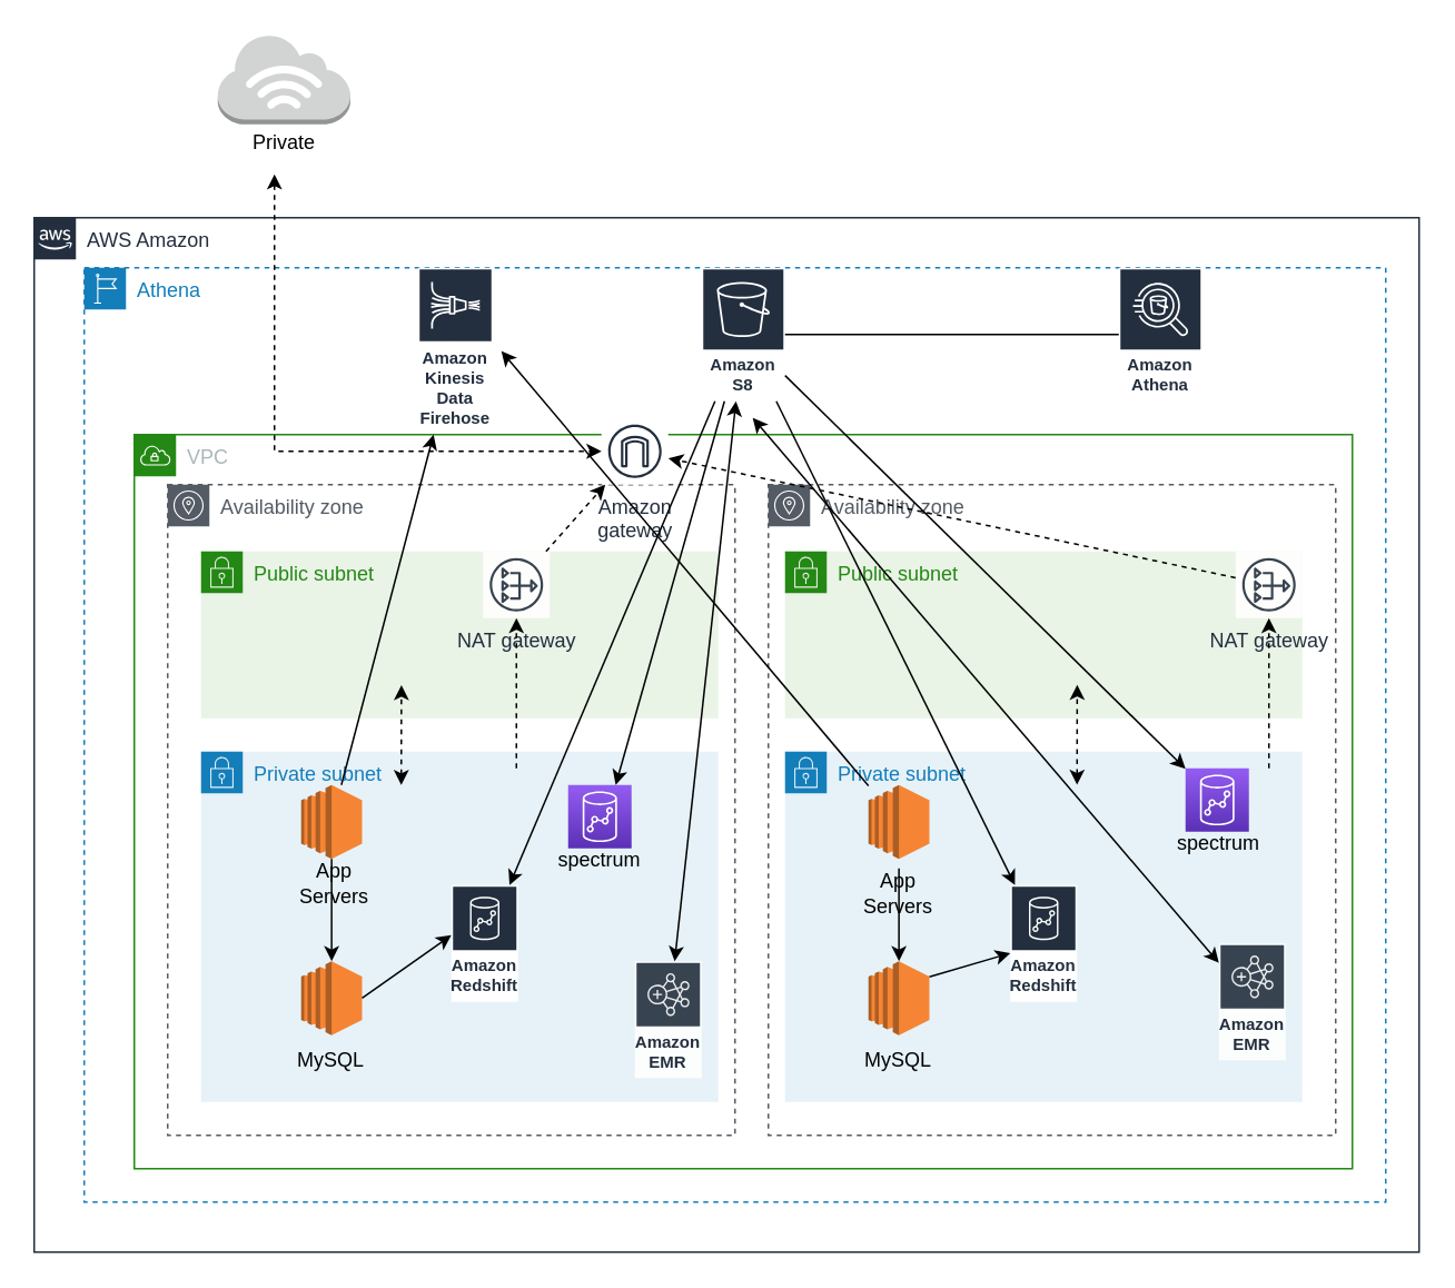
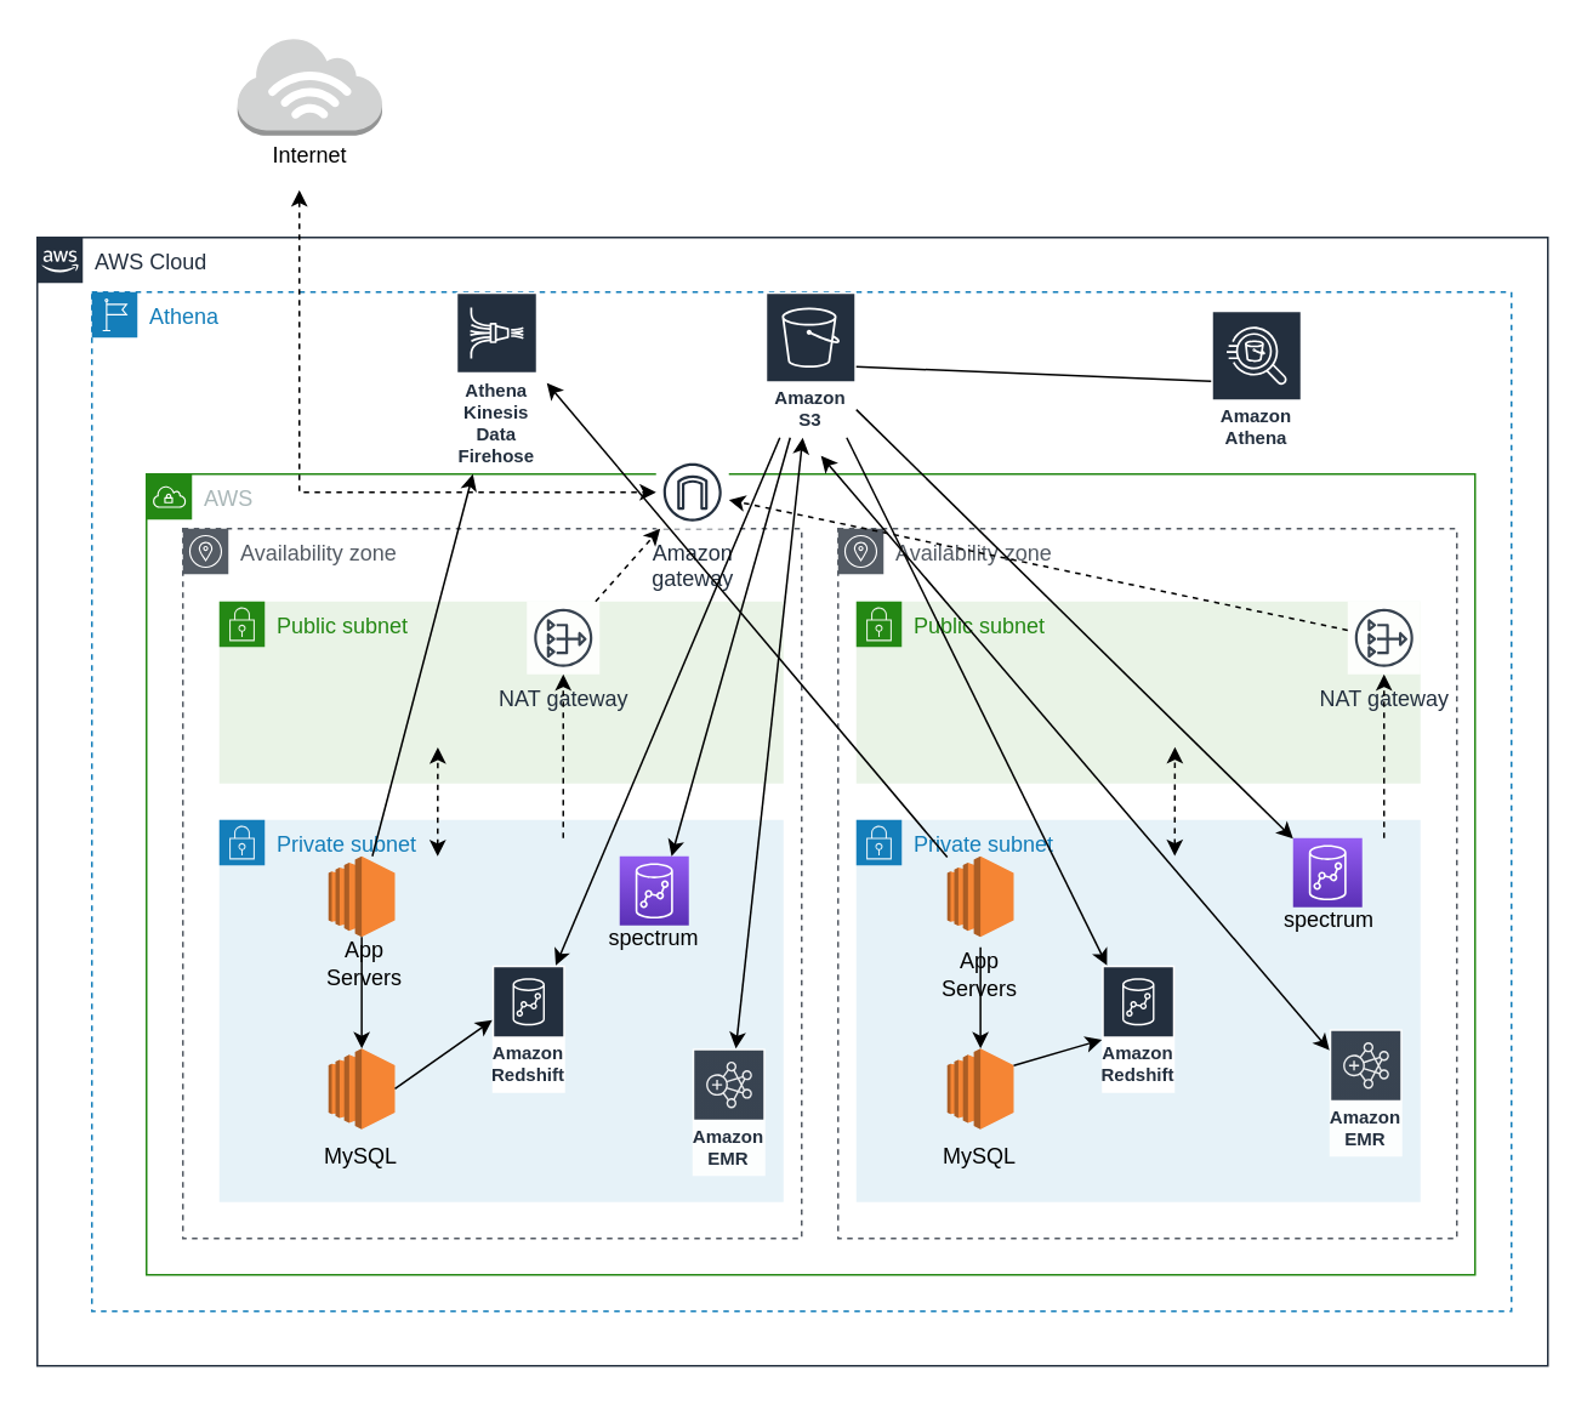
- <mxCell id="51" value="Private" style="text;html=1;strokeColor=none;fillColor=none;align=center;verticalAlign=middle;whiteSpace=wrap;rounded=0;opacity=70;" vertex="1" parent="1"><mxGeometry x="140" y="70" width="60" height="30" as="geometry" /></mxCell>
+ <mxCell id="51" value="Internet" style="text;html=1;strokeColor=none;fillColor=none;align=center;verticalAlign=middle;whiteSpace=wrap;rounded=0;opacity=70;" vertex="1" parent="1"><mxGeometry x="140" y="70" width="60" height="30" as="geometry" /></mxCell>
- <mxCell id="2" value="AWS Amazon" style="points=[[0,0],[0.25,0],[0.5,0],[0.75,0],[1,0],[1,0.25],[1,0.5],[1,0.75],[1,1],[0.75,1],[0.5,1],[0.25,1],[0,1],[0,0.75],[0,0.5],[0,0.25]];outlineConnect=0;gradientColor=none;html=1;whiteSpace=wrap;fontSize=12;fontStyle=0;container=1;pointerEvents=0;collapsible=0;recursiveResize=0;shape=mxgraph.aws4.group;grIcon=mxgraph.aws4.group_aws_cloud_alt;strokeColor=#232F3E;fillColor=none;verticalAlign=top;align=left;spacingLeft=30;fontColor=#232F3E;dashed=0;" vertex="1" parent="1"><mxGeometry x="20" y="130" width="830" height="620" as="geometry" /></mxCell>
+ <mxCell id="2" value="AWS Cloud" style="points=[[0,0],[0.25,0],[0.5,0],[0.75,0],[1,0],[1,0.25],[1,0.5],[1,0.75],[1,1],[0.75,1],[0.5,1],[0.25,1],[0,1],[0,0.75],[0,0.5],[0,0.25]];outlineConnect=0;gradientColor=none;html=1;whiteSpace=wrap;fontSize=12;fontStyle=0;container=1;pointerEvents=0;collapsible=0;recursiveResize=0;shape=mxgraph.aws4.group;grIcon=mxgraph.aws4.group_aws_cloud_alt;strokeColor=#232F3E;fillColor=none;verticalAlign=top;align=left;spacingLeft=30;fontColor=#232F3E;dashed=0;" vertex="1" parent="1"><mxGeometry x="20" y="130" width="830" height="620" as="geometry" /></mxCell>
- <mxCell id="6" value="Amazon Athena" style="sketch=0;outlineConnect=0;fontColor=#232F3E;gradientColor=none;strokeColor=#ffffff;fillColor=#232F3E;dashed=0;verticalLabelPosition=middle;verticalAlign=bottom;align=center;html=1;whiteSpace=wrap;fontSize=10;fontStyle=1;spacing=3;shape=mxgraph.aws4.productIcon;prIcon=mxgraph.aws4.athena;" vertex="1" parent="3"><mxGeometry x="620" width="50" height="80" as="geometry" /></mxCell>
+ <mxCell id="6" value="Amazon Athena" style="sketch=0;outlineConnect=0;fontColor=#232F3E;gradientColor=none;strokeColor=#ffffff;fillColor=#232F3E;dashed=0;verticalLabelPosition=middle;verticalAlign=bottom;align=center;html=1;whiteSpace=wrap;fontSize=10;fontStyle=1;spacing=3;shape=mxgraph.aws4.productIcon;prIcon=mxgraph.aws4.athena;" vertex="1" parent="3"><mxGeometry x="615" y="10" width="50" height="80" as="geometry" /></mxCell>
- <mxCell id="5" value="Amazon S8" style="sketch=0;outlineConnect=0;fontColor=#232F3E;gradientColor=none;strokeColor=#ffffff;fillColor=#232F3E;dashed=0;verticalLabelPosition=middle;verticalAlign=bottom;align=center;html=1;whiteSpace=wrap;fontSize=10;fontStyle=1;spacing=3;shape=mxgraph.aws4.productIcon;prIcon=mxgraph.aws4.s3;" vertex="1" parent="3"><mxGeometry x="370" width="50" height="80" as="geometry" /></mxCell>
+ <mxCell id="5" value="Amazon S3" style="sketch=0;outlineConnect=0;fontColor=#232F3E;gradientColor=none;strokeColor=#ffffff;fillColor=#232F3E;dashed=0;verticalLabelPosition=middle;verticalAlign=bottom;align=center;html=1;whiteSpace=wrap;fontSize=10;fontStyle=1;spacing=3;shape=mxgraph.aws4.productIcon;prIcon=mxgraph.aws4.s3;" vertex="1" parent="3"><mxGeometry x="370" width="50" height="80" as="geometry" /></mxCell>
- <mxCell id="4" value="Amazon Kinesis Data Firehose" style="sketch=0;outlineConnect=0;fontColor=#232F3E;gradientColor=none;strokeColor=#ffffff;fillColor=#232F3E;dashed=0;verticalLabelPosition=middle;verticalAlign=bottom;align=center;html=1;whiteSpace=wrap;fontSize=10;fontStyle=1;spacing=3;shape=mxgraph.aws4.productIcon;prIcon=mxgraph.aws4.kinesis_data_firehose;" vertex="1" parent="3"><mxGeometry x="200" width="45" height="100" as="geometry" /></mxCell>
+ <mxCell id="4" value="Athena Kinesis Data Firehose" style="sketch=0;outlineConnect=0;fontColor=#232F3E;gradientColor=none;strokeColor=#ffffff;fillColor=#232F3E;dashed=0;verticalLabelPosition=middle;verticalAlign=bottom;align=center;html=1;whiteSpace=wrap;fontSize=10;fontStyle=1;spacing=3;shape=mxgraph.aws4.productIcon;prIcon=mxgraph.aws4.kinesis_data_firehose;" vertex="1" parent="3"><mxGeometry x="200" width="45" height="100" as="geometry" /></mxCell>
- <mxCell id="8" value="VPC" style="points=[[0,0],[0.25,0],[0.5,0],[0.75,0],[1,0],[1,0.25],[1,0.5],[1,0.75],[1,1],[0.75,1],[0.5,1],[0.25,1],[0,1],[0,0.75],[0,0.5],[0,0.25]];outlineConnect=0;gradientColor=none;html=1;whiteSpace=wrap;fontSize=12;fontStyle=0;container=1;pointerEvents=0;collapsible=0;recursiveResize=0;shape=mxgraph.aws4.group;grIcon=mxgraph.aws4.group_vpc;strokeColor=#248814;fillColor=none;verticalAlign=top;align=left;spacingLeft=30;fontColor=#AAB7B8;dashed=0;" vertex="1" parent="1"><mxGeometry x="80" y="260" width="730" height="440" as="geometry" /></mxCell>
+ <mxCell id="8" value="AWS" style="points=[[0,0],[0.25,0],[0.5,0],[0.75,0],[1,0],[1,0.25],[1,0.5],[1,0.75],[1,1],[0.75,1],[0.5,1],[0.25,1],[0,1],[0,0.75],[0,0.5],[0,0.25]];outlineConnect=0;gradientColor=none;html=1;whiteSpace=wrap;fontSize=12;fontStyle=0;container=1;pointerEvents=0;collapsible=0;recursiveResize=0;shape=mxgraph.aws4.group;grIcon=mxgraph.aws4.group_vpc;strokeColor=#248814;fillColor=none;verticalAlign=top;align=left;spacingLeft=30;fontColor=#AAB7B8;dashed=0;" vertex="1" parent="1"><mxGeometry x="80" y="260" width="730" height="440" as="geometry" /></mxCell>
